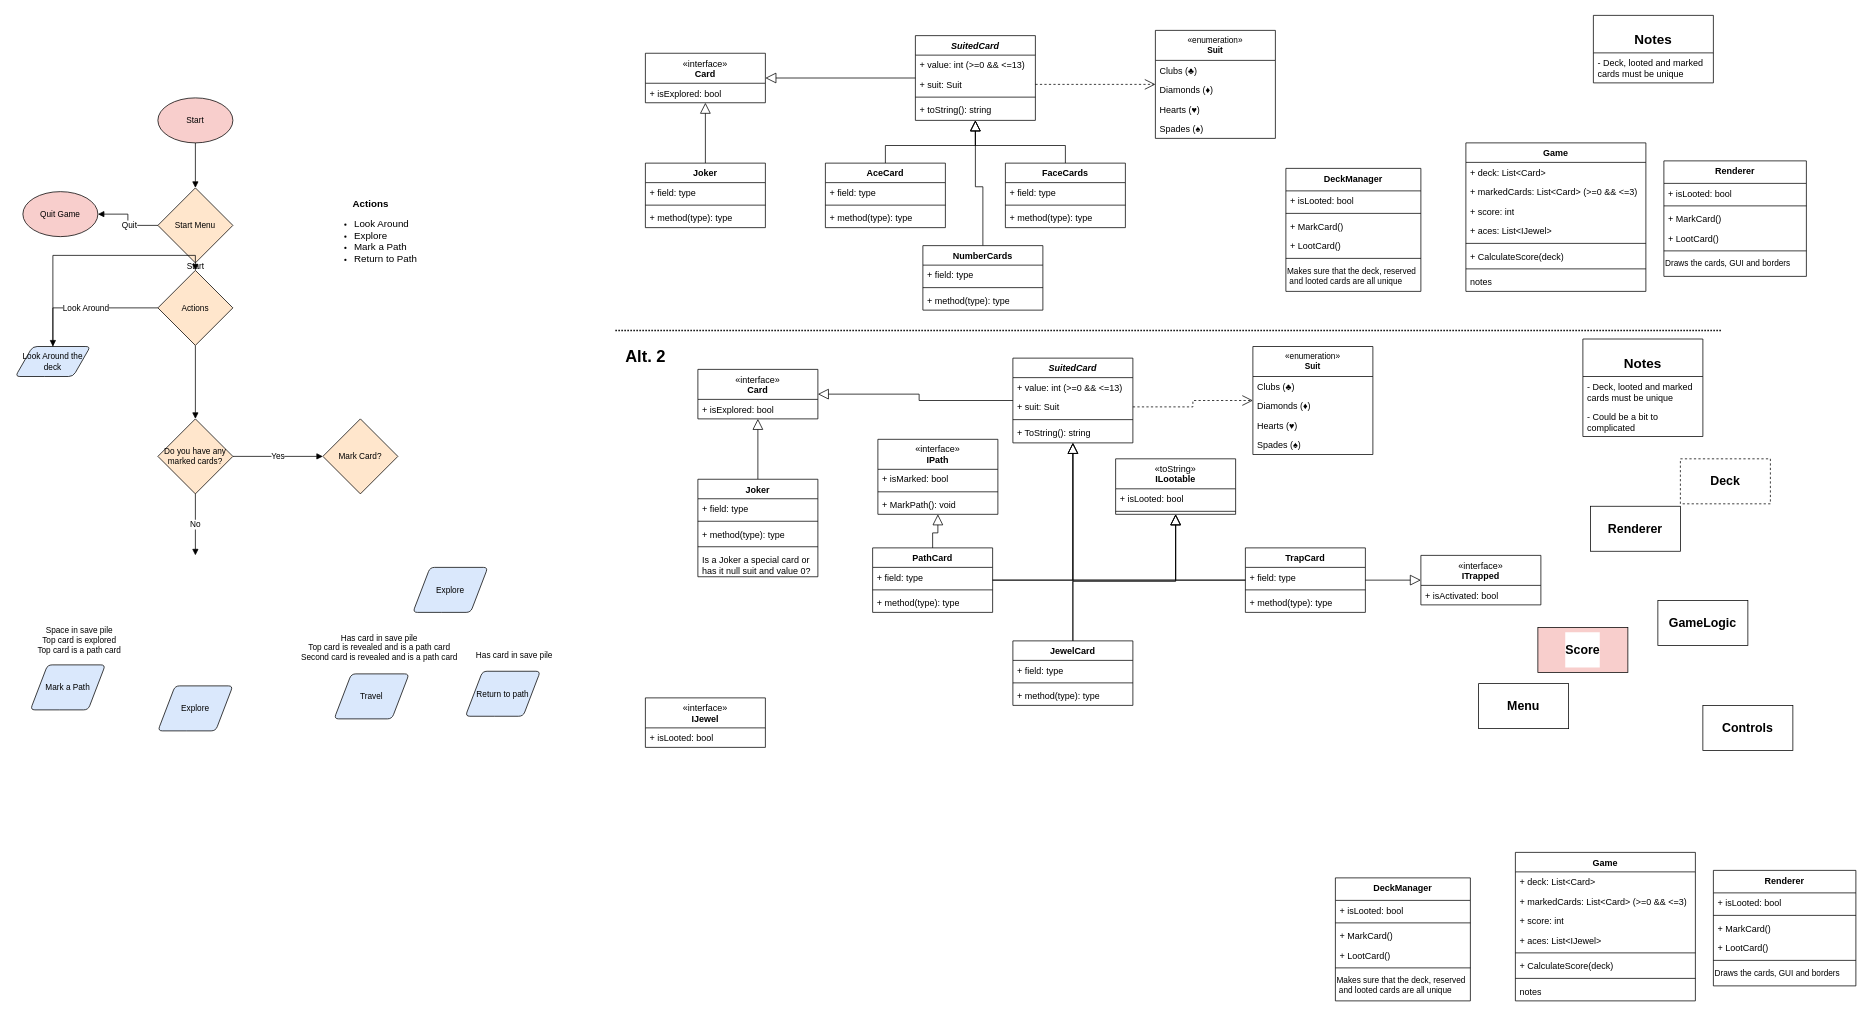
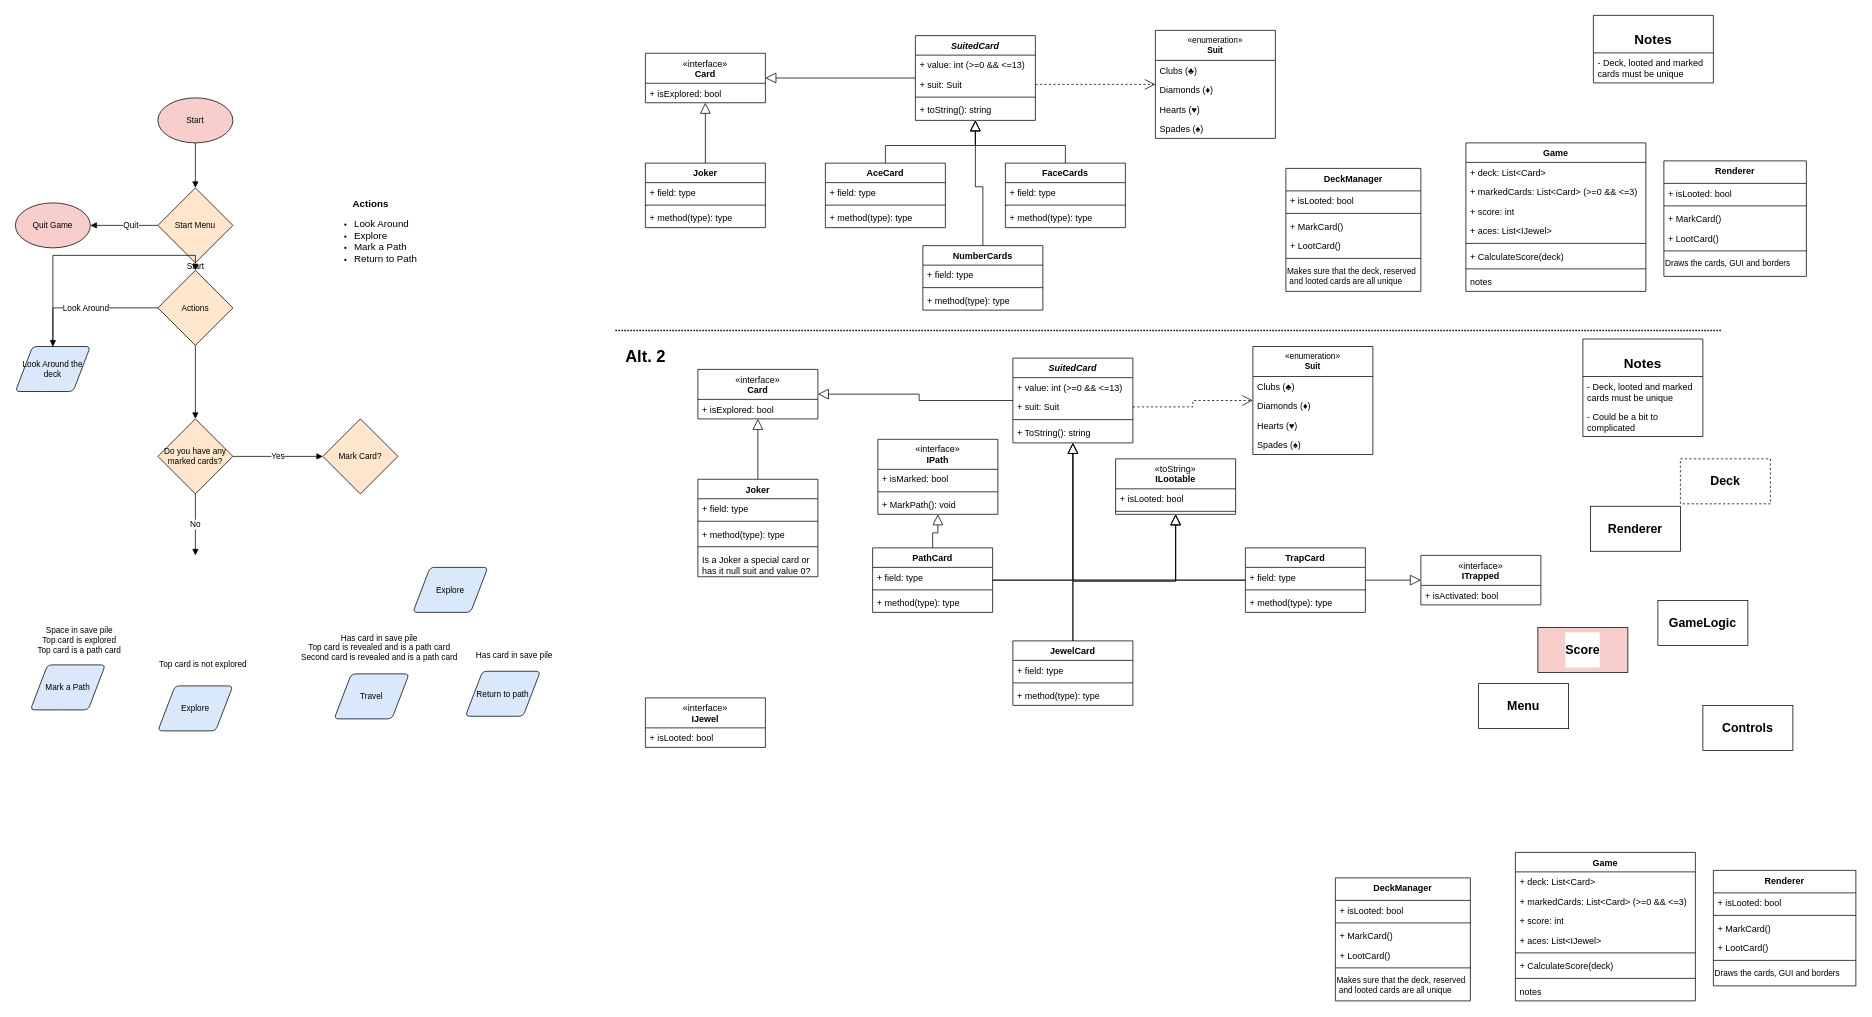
- <mxCell id="155" value="Quit Game" style="strokeWidth=1;html=1;shape=mxgraph.flowchart.start_1;whiteSpace=wrap;fontFamily=Helvetica;fontSize=11;labelBackgroundColor=none;fillColor=#f8cecc;strokeColor=#000000;" vertex="1" parent="1"><mxGeometry x="30" y="255" width="100" height="60" as="geometry" /></mxCell>
+ <mxCell id="155" value="Quit Game" style="strokeWidth=1;html=1;shape=mxgraph.flowchart.start_1;whiteSpace=wrap;fontFamily=Helvetica;fontSize=11;labelBackgroundColor=none;fillColor=#f8cecc;strokeColor=#000000;" vertex="1" parent="1"><mxGeometry x="20" y="270" width="100" height="60" as="geometry" /></mxCell>
- <mxCell id="159" value="Look Around the deck" style="shape=parallelogram;html=1;strokeWidth=1;perimeter=parallelogramPerimeter;whiteSpace=wrap;rounded=1;arcSize=12;size=0.23;fontFamily=Helvetica;fontSize=11;labelBackgroundColor=none;fillColor=#dae8fc;strokeColor=#000000;" vertex="1" parent="1"><mxGeometry x="20" y="461.5" width="100" height="40" as="geometry" /></mxCell>
+ <mxCell id="159" value="Look Around the deck" style="shape=parallelogram;html=1;strokeWidth=1;perimeter=parallelogramPerimeter;whiteSpace=wrap;rounded=1;arcSize=12;size=0.23;fontFamily=Helvetica;fontSize=11;labelBackgroundColor=none;fillColor=#dae8fc;strokeColor=#000000;" vertex="1" parent="1"><mxGeometry x="20" y="461.5" width="100" height="60" as="geometry" /></mxCell>
+ <mxCell id="169" value="Top card is not explored" style="text;html=1;align=center;verticalAlign=middle;resizable=0;points=[];autosize=1;strokeColor=none;fillColor=none;fontFamily=Helvetica;fontSize=11;fontColor=default;labelBackgroundColor=default;" vertex="1" parent="167"><mxGeometry width="140" height="30" as="geometry" /></mxCell>
